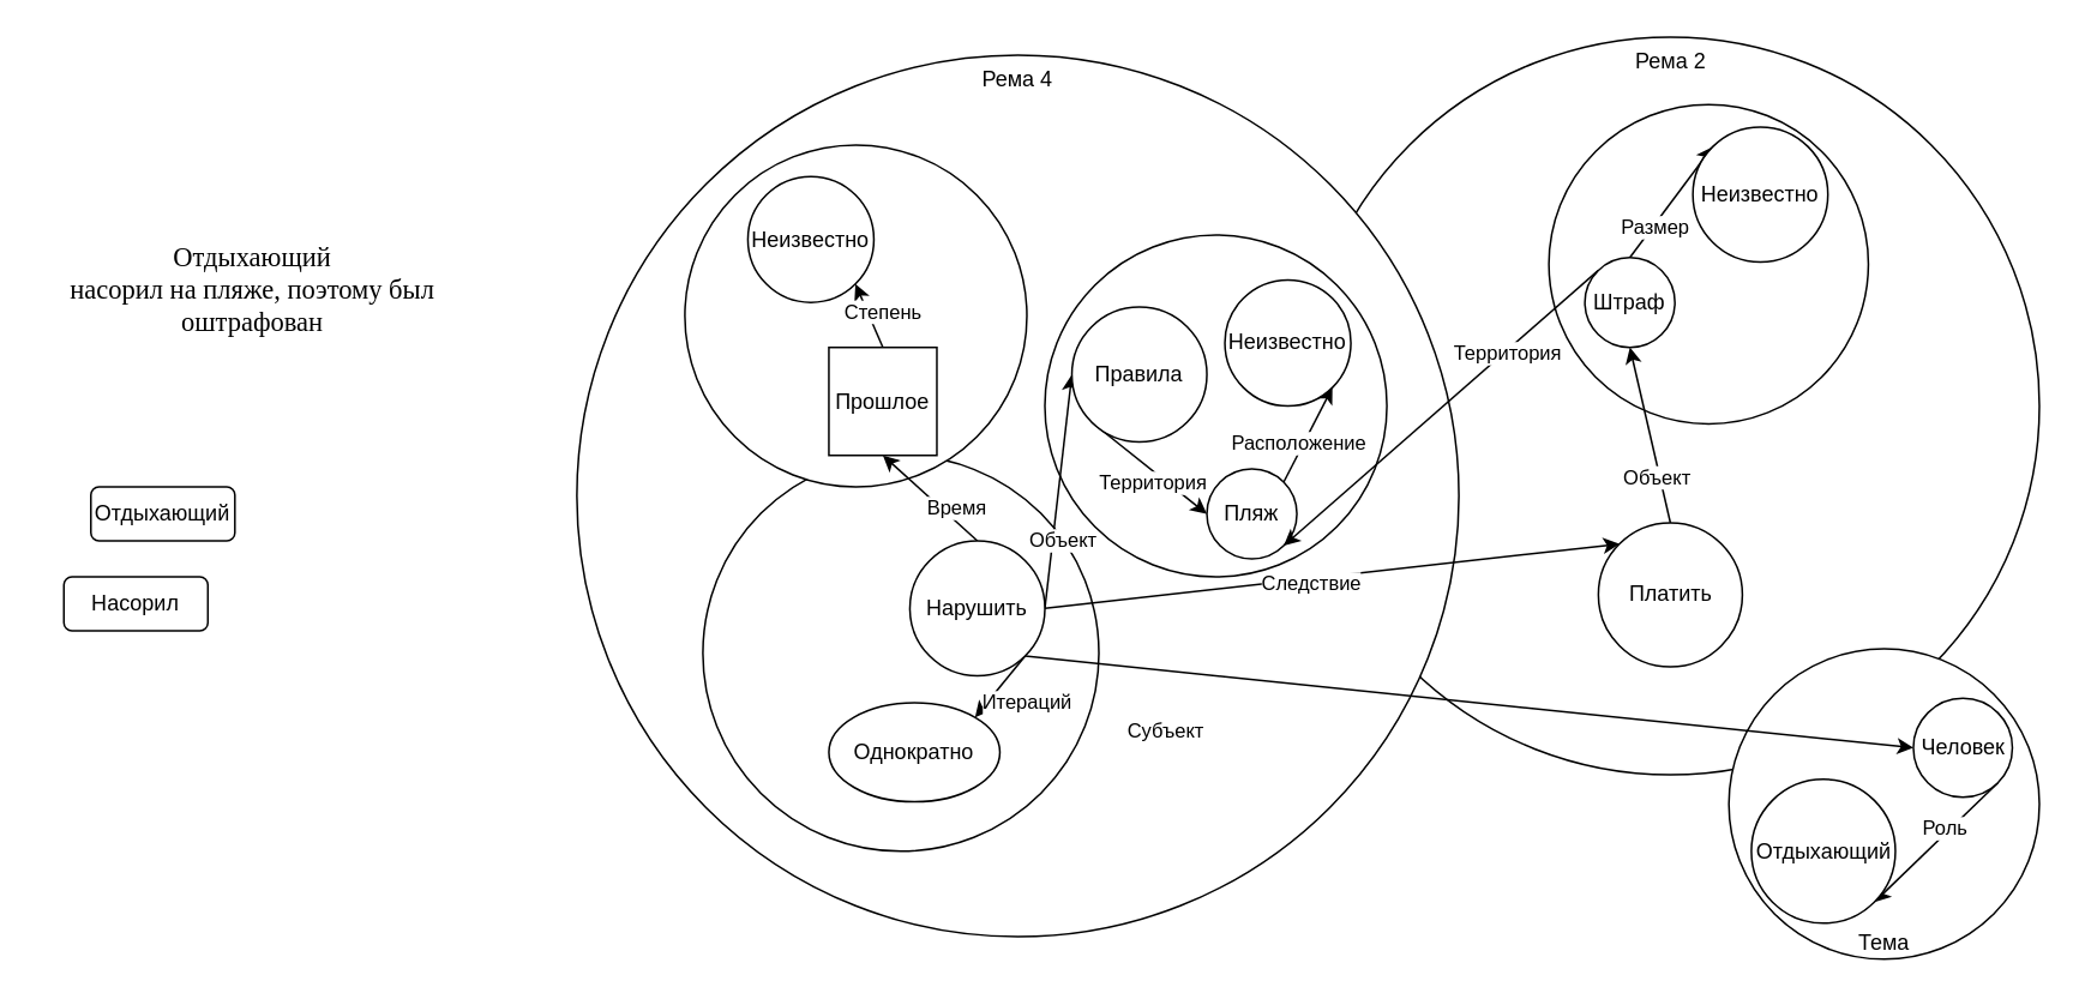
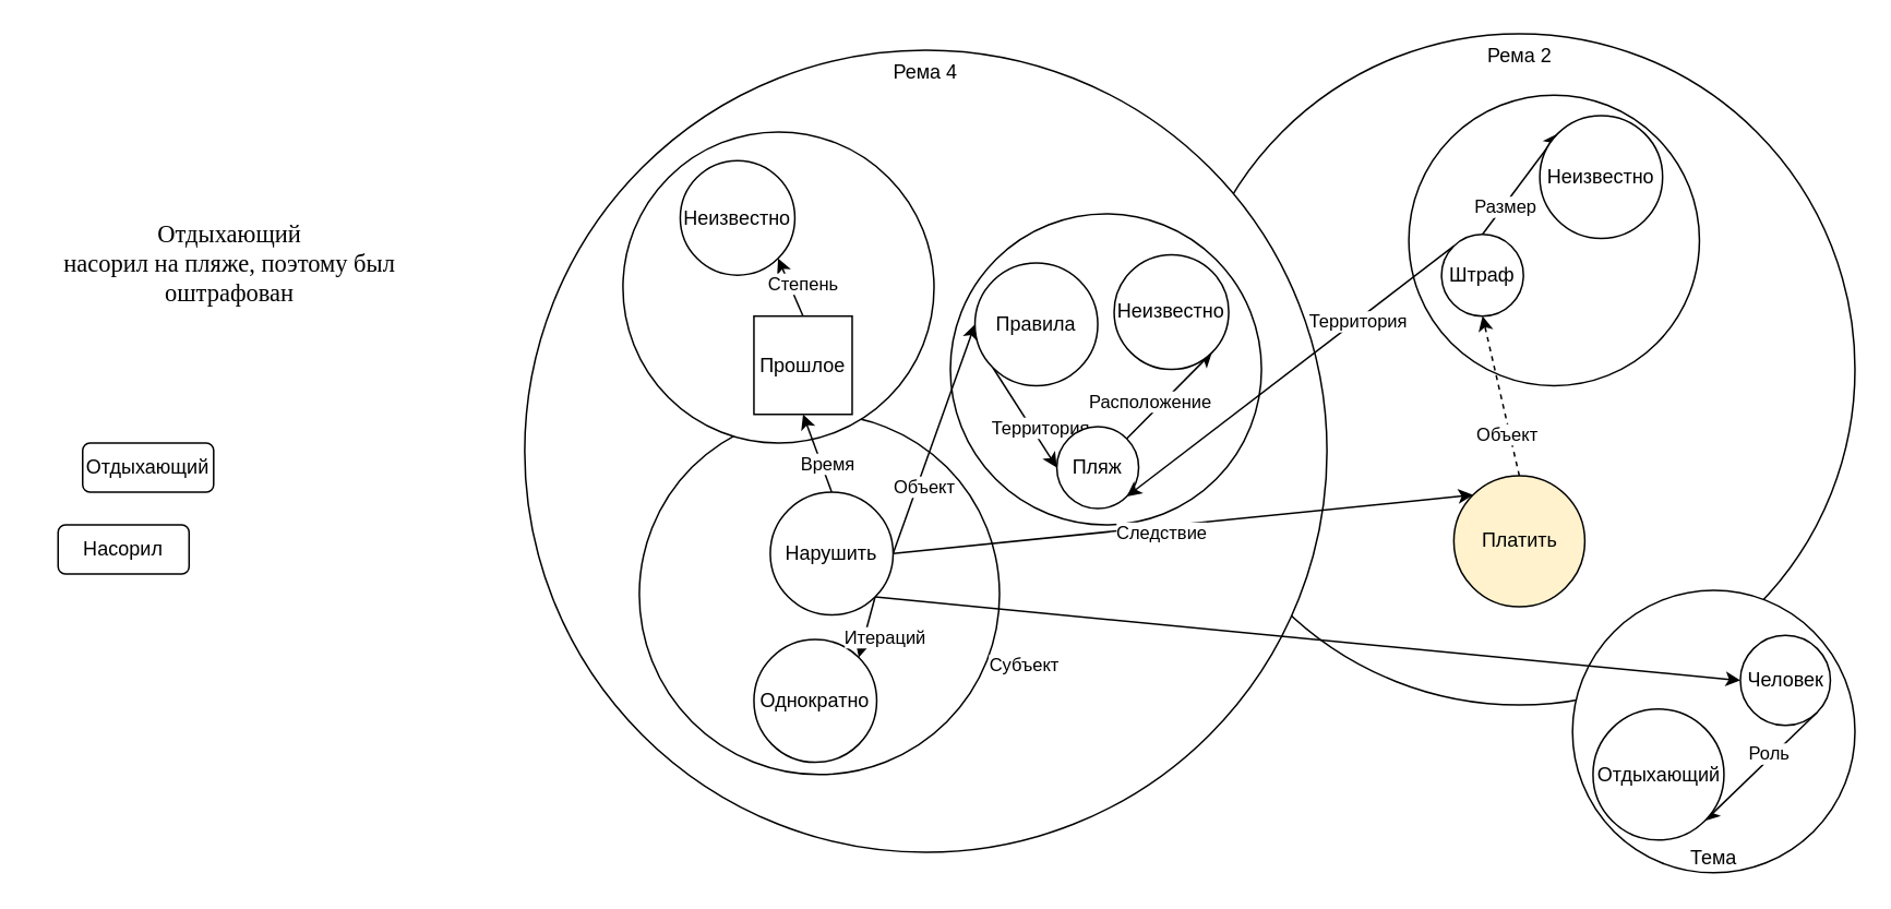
- <mxCell id="27" value="Правила" style="ellipse;whiteSpace=wrap;html=1;aspect=fixed;" parent="1" vertex="1"><mxGeometry x="595" y="170" width="75" height="75" as="geometry" /></mxCell>
+ <mxCell id="27" value="Правила" style="ellipse;whiteSpace=wrap;html=1;aspect=fixed;" parent="1" vertex="1"><mxGeometry x="595" y="160" width="75" height="75" as="geometry" /></mxCell>
- <mxCell id="45" style="edgeStyle=none;rounded=0;orthogonalLoop=1;jettySize=auto;html=1;exitX=0.5;exitY=0;exitDx=0;exitDy=0;entryX=0.5;entryY=1;entryDx=0;entryDy=0;" edge="1" parent="1" source="47" target="41"><mxGeometry relative="1" as="geometry" /></mxCell>
+ <mxCell id="45" style="edgeStyle=none;rounded=0;orthogonalLoop=1;jettySize=auto;html=1;exitX=0.5;exitY=0;exitDx=0;exitDy=0;entryX=0.5;entryY=1;entryDx=0;entryDy=0;dashed=1;" edge="1" parent="1" source="47" target="41"><mxGeometry relative="1" as="geometry" /></mxCell>
- <mxCell id="30" value="Пляж" style="ellipse;whiteSpace=wrap;html=1;aspect=fixed;" parent="1" vertex="1"><mxGeometry x="670" y="260" width="50" height="50" as="geometry" /></mxCell>
+ <mxCell id="30" value="Пляж" style="ellipse;whiteSpace=wrap;html=1;aspect=fixed;" parent="1" vertex="1"><mxGeometry x="645" y="260" width="50" height="50" as="geometry" /></mxCell>
- <mxCell id="47" value="Платить" style="ellipse;whiteSpace=wrap;html=1;aspect=fixed;" vertex="1" parent="1"><mxGeometry x="887.5" y="290" width="80" height="80" as="geometry" /></mxCell>
+ <mxCell id="47" value="Платить" style="ellipse;whiteSpace=wrap;html=1;aspect=fixed;fillColor=#fff2cc;" vertex="1" parent="1"><mxGeometry x="887.5" y="290" width="80" height="80" as="geometry" /></mxCell>
- <mxCell id="24" value="Нарушить" style="ellipse;whiteSpace=wrap;html=1;aspect=fixed;" parent="1" vertex="1"><mxGeometry x="505" y="300" width="75" height="75" as="geometry" /></mxCell>
+ <mxCell id="24" value="Нарушить" style="ellipse;whiteSpace=wrap;html=1;aspect=fixed;" parent="1" vertex="1"><mxGeometry x="470" y="300" width="75" height="75" as="geometry" /></mxCell>
- <mxCell id="15" value="Однократно" style="ellipse;whiteSpace=wrap;html=1;aspect=fixed;" parent="1" vertex="1"><mxGeometry x="460" y="390" width="95" height="55" as="geometry" /></mxCell>
+ <mxCell id="15" value="Однократно" style="ellipse;whiteSpace=wrap;html=1;aspect=fixed;" parent="1" vertex="1"><mxGeometry x="460" y="390" width="75" height="75" as="geometry" /></mxCell>
